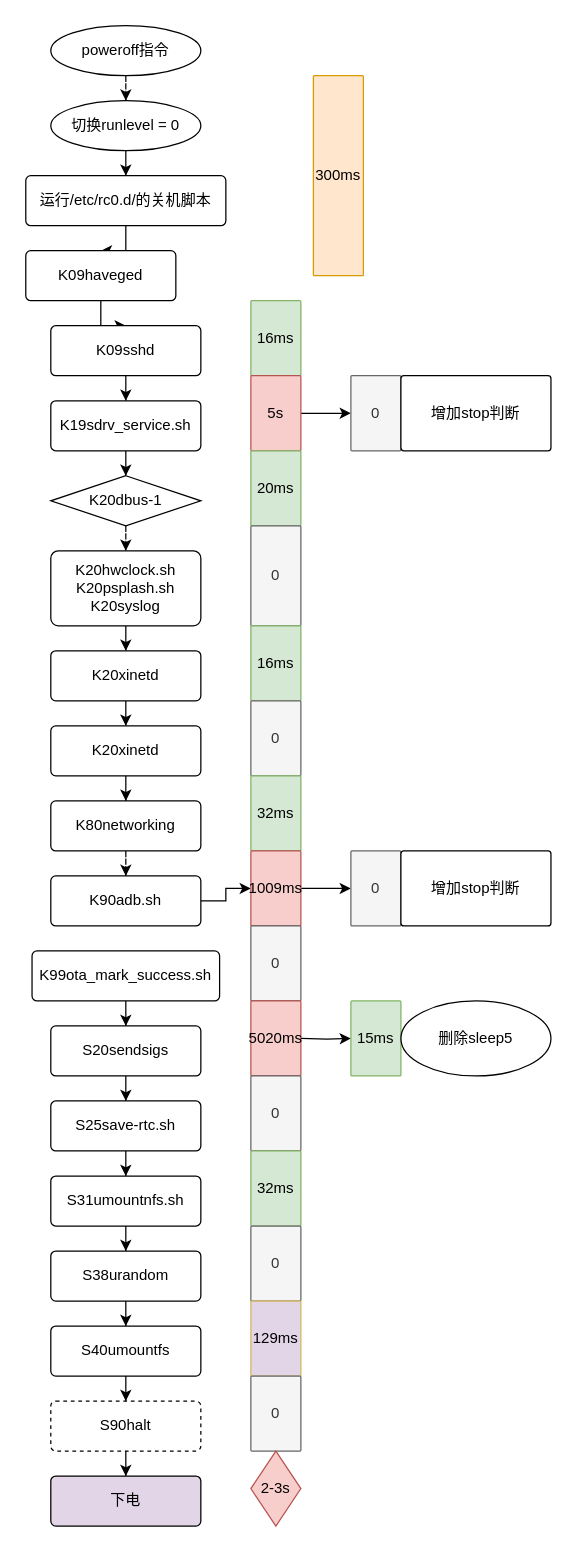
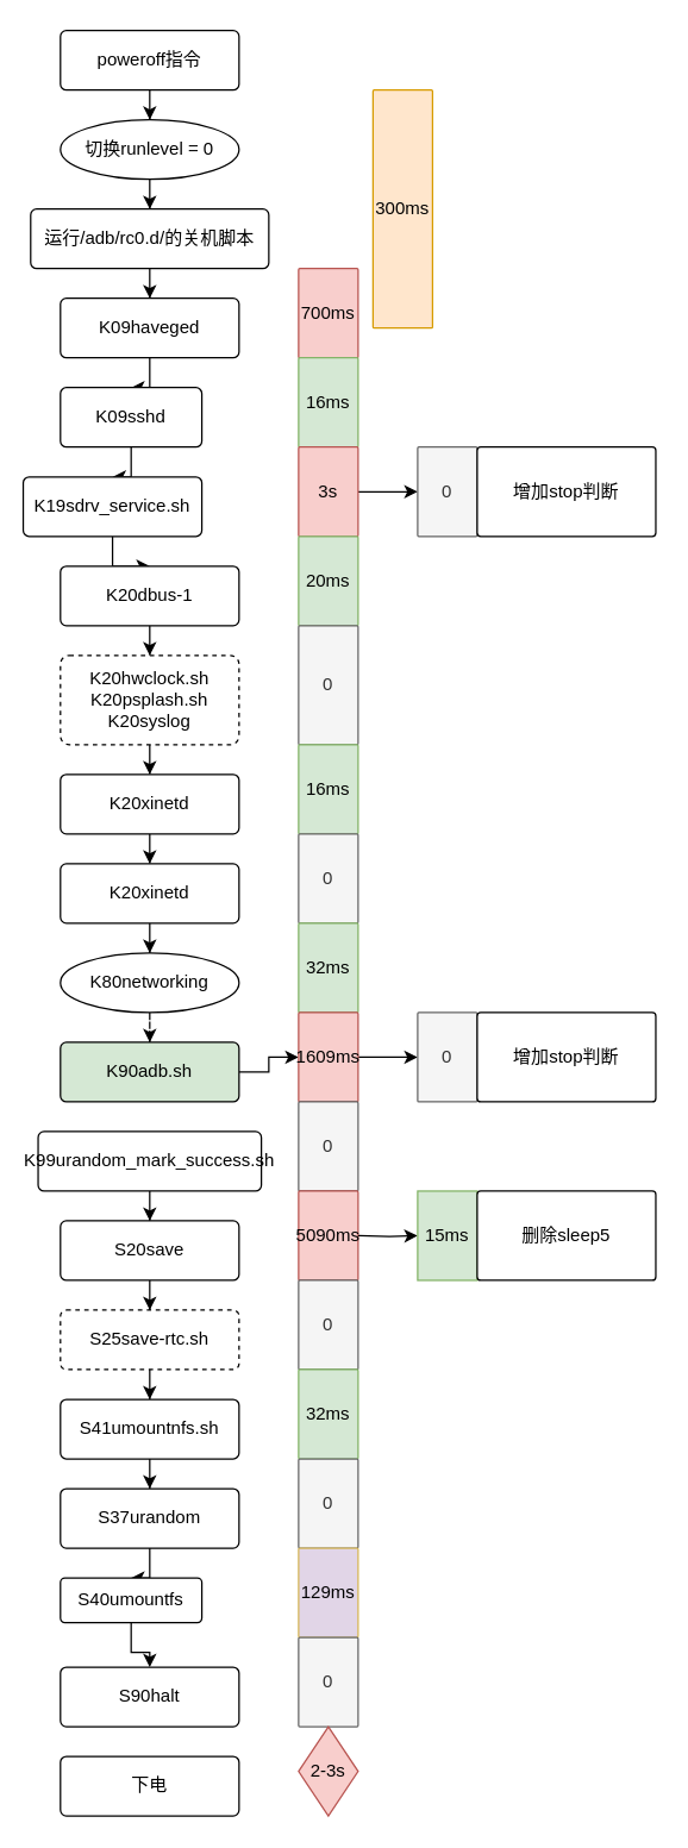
- <mxCell id="8" value="poweroff指令" style="ellipse;whiteSpace=wrap;html=1;arcSize=10;" parent="1" vertex="1"><mxGeometry x="40" y="20" width="120" height="40" as="geometry" /></mxCell>
+ <mxCell id="8" value="poweroff指令" style="rounded=1;whiteSpace=wrap;html=1;arcSize=10;" parent="1" vertex="1"><mxGeometry x="40" y="20" width="120" height="40" as="geometry" /></mxCell>
- <mxCell id="7" style="edgeStyle=orthogonalEdgeStyle;rounded=0;orthogonalLoop=1;jettySize=auto;html=1;dashed=1;" parent="1" source="8" target="3" edge="1"><mxGeometry relative="1" as="geometry" /></mxCell>
+ <mxCell id="7" style="edgeStyle=orthogonalEdgeStyle;rounded=0;orthogonalLoop=1;jettySize=auto;html=1;" parent="1" source="8" target="3" edge="1"><mxGeometry relative="1" as="geometry" /></mxCell>
- <mxCell id="5" value="运行/etc/rc0.d/的关机脚本" style="rounded=1;whiteSpace=wrap;html=1;arcSize=10;" parent="1" vertex="1"><mxGeometry x="20" y="140" width="160" height="40" as="geometry" /></mxCell>
+ <mxCell id="5" value="运行/adb/rc0.d/的关机脚本" style="rounded=1;whiteSpace=wrap;html=1;arcSize=10;" parent="1" vertex="1"><mxGeometry x="20" y="140" width="160" height="40" as="geometry" /></mxCell>
+ <mxCell id="11" value="700ms" style="rounded=1;whiteSpace=wrap;html=1;arcSize=2;fillColor=#f8cecc;strokeColor=#b85450;" parent="1" vertex="1"><mxGeometry x="200" y="180" width="40" height="60" as="geometry" /></mxCell>
- <mxCell id="10" value="K09haveged" style="rounded=1;whiteSpace=wrap;html=1;arcSize=10;" parent="1" vertex="1"><mxGeometry x="20" y="200" width="120" height="40" as="geometry" /></mxCell>
+ <mxCell id="10" value="K09haveged" style="rounded=1;whiteSpace=wrap;html=1;arcSize=10;" parent="1" vertex="1"><mxGeometry x="40" y="200" width="120" height="40" as="geometry" /></mxCell>
- <mxCell id="13" value="K09sshd" style="rounded=1;whiteSpace=wrap;html=1;arcSize=10;" parent="1" vertex="1"><mxGeometry x="40" y="260" width="120" height="40" as="geometry" /></mxCell>
+ <mxCell id="13" value="K09sshd" style="rounded=1;whiteSpace=wrap;html=1;arcSize=10;" parent="1" vertex="1"><mxGeometry x="40" y="260" width="95" height="40" as="geometry" /></mxCell>
- <mxCell id="18" value="5s" style="rounded=1;whiteSpace=wrap;html=1;arcSize=2;fillColor=#f8cecc;strokeColor=#b85450;" parent="1" vertex="1"><mxGeometry x="200" y="300" width="40" height="60" as="geometry" /></mxCell>
+ <mxCell id="18" value="3s" style="rounded=1;whiteSpace=wrap;html=1;arcSize=2;fillColor=#f8cecc;strokeColor=#b85450;" parent="1" vertex="1"><mxGeometry x="200" y="300" width="40" height="60" as="geometry" /></mxCell>
- <mxCell id="16" value="K19sdrv_service.sh" style="rounded=1;whiteSpace=wrap;html=1;arcSize=10;" parent="1" vertex="1"><mxGeometry x="40" y="320" width="120" height="40" as="geometry" /></mxCell>
+ <mxCell id="16" value="K19sdrv_service.sh" style="rounded=1;whiteSpace=wrap;html=1;arcSize=10;" parent="1" vertex="1"><mxGeometry x="15" y="320" width="120" height="40" as="geometry" /></mxCell>
- <mxCell id="20" value="K20dbus-1" style="rhombus;whiteSpace=wrap;html=1;arcSize=10;" parent="1" vertex="1"><mxGeometry x="40" y="380" width="120" height="40" as="geometry" /></mxCell>
+ <mxCell id="20" value="K20dbus-1" style="rounded=1;whiteSpace=wrap;html=1;arcSize=10;" parent="1" vertex="1"><mxGeometry x="40" y="380" width="120" height="40" as="geometry" /></mxCell>
- <mxCell id="19" style="edgeStyle=orthogonalEdgeStyle;rounded=0;orthogonalLoop=1;jettySize=auto;html=1;entryX=0.5;entryY=0;entryDx=0;entryDy=0;dashed=1;" parent="1" source="20" target="23" edge="1"><mxGeometry relative="1" as="geometry" /></mxCell>
+ <mxCell id="19" style="edgeStyle=orthogonalEdgeStyle;rounded=0;orthogonalLoop=1;jettySize=auto;html=1;entryX=0.5;entryY=0;entryDx=0;entryDy=0;" parent="1" source="20" target="23" edge="1"><mxGeometry relative="1" as="geometry" /></mxCell>
- <mxCell id="23" value="K20hwclock.sh&lt;br&gt;K20psplash.sh&lt;br&gt;K20syslog" style="rounded=1;whiteSpace=wrap;html=1;arcSize=10;" parent="1" vertex="1"><mxGeometry x="40" y="440" width="120" height="60" as="geometry" /></mxCell>
+ <mxCell id="23" value="K20hwclock.sh&lt;br&gt;K20psplash.sh&lt;br&gt;K20syslog" style="rounded=1;whiteSpace=wrap;html=1;arcSize=10;dashed=1;" parent="1" vertex="1"><mxGeometry x="40" y="440" width="120" height="60" as="geometry" /></mxCell>
- <mxCell id="32" value="K80networking" style="rounded=1;whiteSpace=wrap;html=1;arcSize=10;" parent="1" vertex="1"><mxGeometry x="40" y="640" width="120" height="40" as="geometry" /></mxCell>
+ <mxCell id="32" value="K80networking" style="ellipse;whiteSpace=wrap;html=1;arcSize=10;" parent="1" vertex="1"><mxGeometry x="40" y="640" width="120" height="40" as="geometry" /></mxCell>
- <mxCell id="37" value="1009ms" style="rounded=1;whiteSpace=wrap;html=1;arcSize=2;fillColor=#f8cecc;strokeColor=#b85450;" parent="1" vertex="1"><mxGeometry x="200" y="680" width="40" height="60" as="geometry" /></mxCell>
+ <mxCell id="37" value="1609ms" style="rounded=1;whiteSpace=wrap;html=1;arcSize=2;fillColor=#f8cecc;strokeColor=#b85450;" parent="1" vertex="1"><mxGeometry x="200" y="680" width="40" height="60" as="geometry" /></mxCell>
- <mxCell id="35" value="K90adb.sh" style="rounded=1;whiteSpace=wrap;html=1;arcSize=10;" parent="1" vertex="1"><mxGeometry x="40" y="700" width="120" height="40" as="geometry" /></mxCell>
+ <mxCell id="35" value="K90adb.sh" style="rounded=1;whiteSpace=wrap;html=1;arcSize=10;fillColor=#d5e8d4;" parent="1" vertex="1"><mxGeometry x="40" y="700" width="120" height="40" as="geometry" /></mxCell>
- <mxCell id="39" value="K99ota_mark_success.sh" style="rounded=1;whiteSpace=wrap;html=1;arcSize=10;" parent="1" vertex="1"><mxGeometry x="25" y="760" width="150" height="40" as="geometry" /></mxCell>
+ <mxCell id="39" value="K99urandom_mark_success.sh" style="rounded=1;whiteSpace=wrap;html=1;arcSize=10;" parent="1" vertex="1"><mxGeometry x="25" y="760" width="150" height="40" as="geometry" /></mxCell>
- <mxCell id="43" value="5020ms" style="rounded=1;whiteSpace=wrap;html=1;arcSize=2;fillColor=#f8cecc;strokeColor=#b85450;" parent="1" vertex="1"><mxGeometry x="200" y="800" width="40" height="60" as="geometry" /></mxCell>
+ <mxCell id="43" value="5090ms" style="rounded=1;whiteSpace=wrap;html=1;arcSize=2;fillColor=#f8cecc;strokeColor=#b85450;" parent="1" vertex="1"><mxGeometry x="200" y="800" width="40" height="60" as="geometry" /></mxCell>
- <mxCell id="66" value="15ms" style="rounded=1;whiteSpace=wrap;html=1;arcSize=2;fillColor=#d5e8d4;strokeColor=#82b366;" vertex="1" parent="1"><mxGeometry x="280" y="800" width="40" height="60" as="geometry" /></mxCell>
+ <mxCell id="66" value="15ms" style="whiteSpace=wrap;html=1;arcSize=2;fillColor=#d5e8d4;strokeColor=#82b366;rounded=0;" vertex="1" parent="1"><mxGeometry x="280" y="800" width="40" height="60" as="geometry" /></mxCell>
- <mxCell id="67" value="删除sleep5" style="ellipse;whiteSpace=wrap;html=1;arcSize=4;" vertex="1" parent="1"><mxGeometry x="320" y="800" width="120" height="60" as="geometry" /></mxCell>
+ <mxCell id="67" value="删除sleep5" style="rounded=1;whiteSpace=wrap;html=1;arcSize=4;" vertex="1" parent="1"><mxGeometry x="320" y="800" width="120" height="60" as="geometry" /></mxCell>
- <mxCell id="42" value="S20sendsigs" style="rounded=1;whiteSpace=wrap;html=1;arcSize=10;" parent="1" vertex="1"><mxGeometry x="40" y="820" width="120" height="40" as="geometry" /></mxCell>
+ <mxCell id="42" value="S20save" style="rounded=1;whiteSpace=wrap;html=1;arcSize=10;" parent="1" vertex="1"><mxGeometry x="40" y="820" width="120" height="40" as="geometry" /></mxCell>
- <mxCell id="45" value="S25save-rtc.sh" style="rounded=1;whiteSpace=wrap;html=1;arcSize=10;" parent="1" vertex="1"><mxGeometry x="40" y="880" width="120" height="40" as="geometry" /></mxCell>
+ <mxCell id="45" value="S25save-rtc.sh" style="rounded=1;whiteSpace=wrap;html=1;arcSize=10;dashed=1;" parent="1" vertex="1"><mxGeometry x="40" y="880" width="120" height="40" as="geometry" /></mxCell>
- <mxCell id="48" value="S31umountnfs.sh" style="rounded=1;whiteSpace=wrap;html=1;arcSize=10;" parent="1" vertex="1"><mxGeometry x="40" y="940" width="120" height="40" as="geometry" /></mxCell>
+ <mxCell id="48" value="S41umountnfs.sh" style="rounded=1;whiteSpace=wrap;html=1;arcSize=10;" parent="1" vertex="1"><mxGeometry x="40" y="940" width="120" height="40" as="geometry" /></mxCell>
- <mxCell id="51" value="S38urandom" style="rounded=1;whiteSpace=wrap;html=1;arcSize=10;" parent="1" vertex="1"><mxGeometry x="40" y="1000" width="120" height="40" as="geometry" /></mxCell>
+ <mxCell id="51" value="S37urandom" style="rounded=1;whiteSpace=wrap;html=1;arcSize=10;" parent="1" vertex="1"><mxGeometry x="40" y="1000" width="120" height="40" as="geometry" /></mxCell>
- <mxCell id="54" value="S40umountfs" style="rounded=1;whiteSpace=wrap;html=1;arcSize=10;" parent="1" vertex="1"><mxGeometry x="40" y="1060" width="120" height="40" as="geometry" /></mxCell>
+ <mxCell id="54" value="S40umountfs" style="rounded=1;whiteSpace=wrap;html=1;arcSize=10;" parent="1" vertex="1"><mxGeometry x="40" y="1060" width="95" height="30" as="geometry" /></mxCell>
- <mxCell id="57" value="S90halt" style="rounded=1;whiteSpace=wrap;html=1;arcSize=10;dashed=1;" parent="1" vertex="1"><mxGeometry x="40" y="1120" width="120" height="40" as="geometry" /></mxCell>
+ <mxCell id="57" value="S90halt" style="rounded=1;whiteSpace=wrap;html=1;arcSize=10;" parent="1" vertex="1"><mxGeometry x="40" y="1120" width="120" height="40" as="geometry" /></mxCell>
- <mxCell id="56" style="edgeStyle=orthogonalEdgeStyle;rounded=0;orthogonalLoop=1;jettySize=auto;html=1;entryX=0.5;entryY=0;entryDx=0;entryDy=0;" parent="1" source="57" target="62" edge="1"><mxGeometry relative="1" as="geometry" /></mxCell>
- <mxCell id="62" value="下电" style="rounded=1;whiteSpace=wrap;html=1;arcSize=10;fillColor=#e1d5e7;" parent="1" vertex="1"><mxGeometry x="40" y="1180" width="120" height="40" as="geometry" /></mxCell>
+ <mxCell id="62" value="下电" style="rounded=1;whiteSpace=wrap;html=1;arcSize=10;" parent="1" vertex="1"><mxGeometry x="40" y="1180" width="120" height="40" as="geometry" /></mxCell>
